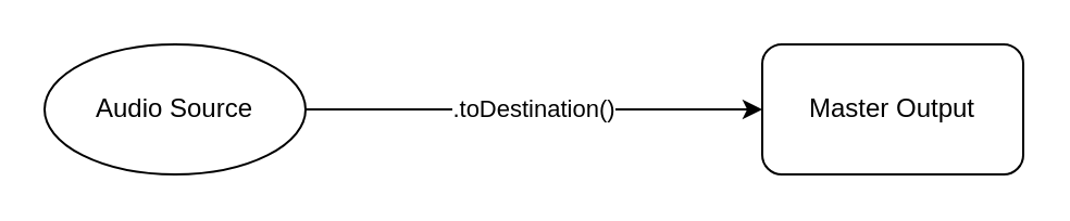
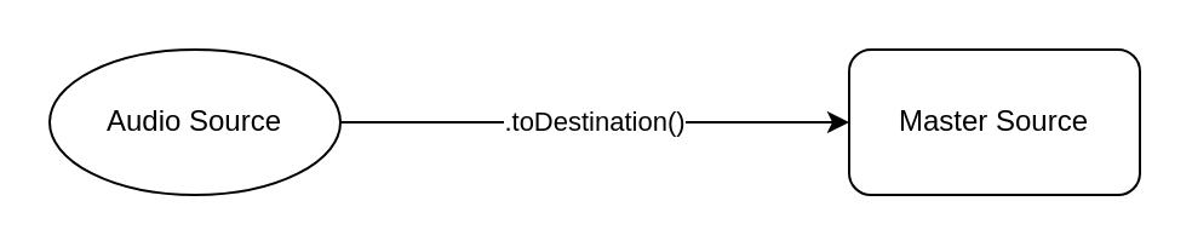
- <mxCell id="4" value="Master Output" style="rounded=1;whiteSpace=wrap;html=1;" vertex="1" parent="1"><mxGeometry x="350" y="20" width="120" height="60" as="geometry" /></mxCell>
+ <mxCell id="4" value="Master Source" style="rounded=1;whiteSpace=wrap;html=1;" vertex="1" parent="1"><mxGeometry x="350" y="20" width="120" height="60" as="geometry" /></mxCell>
